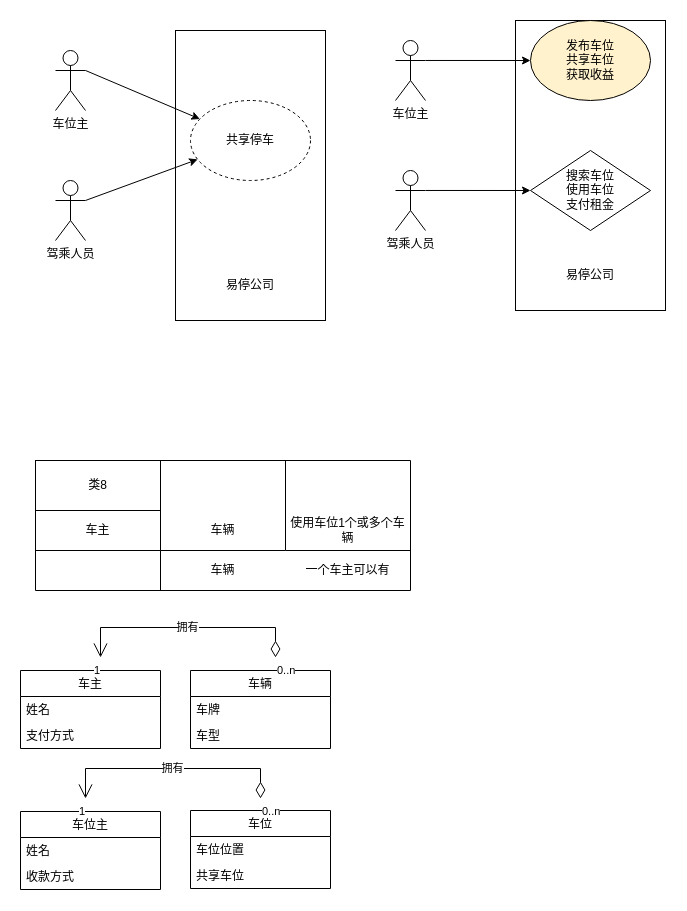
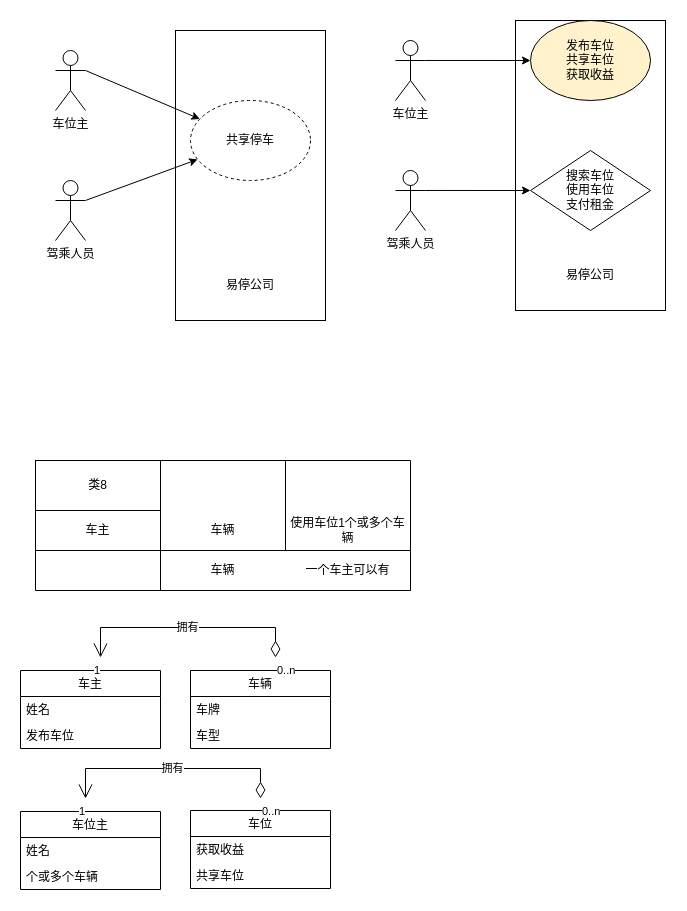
- <mxCell id="33" value="支付方式" style="text;strokeColor=none;fillColor=none;align=left;verticalAlign=top;spacingLeft=4;spacingRight=4;overflow=hidden;rotatable=0;points=[[0,0.5],[1,0.5]];portConstraint=eastwest;" vertex="1" parent="31"><mxGeometry y="52" width="140" height="26" as="geometry" /></mxCell>
+ <mxCell id="33" value="发布车位" style="text;strokeColor=none;fillColor=none;align=left;verticalAlign=top;spacingLeft=4;spacingRight=4;overflow=hidden;rotatable=0;points=[[0,0.5],[1,0.5]];portConstraint=eastwest;" vertex="1" parent="31"><mxGeometry y="52" width="140" height="26" as="geometry" /></mxCell>
- <mxCell id="38" value="车位位置" style="text;strokeColor=none;fillColor=none;align=left;verticalAlign=top;spacingLeft=4;spacingRight=4;overflow=hidden;rotatable=0;points=[[0,0.5],[1,0.5]];portConstraint=eastwest;" vertex="1" parent="37"><mxGeometry y="26" width="140" height="26" as="geometry" /></mxCell>
+ <mxCell id="38" value="获取收益" style="text;strokeColor=none;fillColor=none;align=left;verticalAlign=top;spacingLeft=4;spacingRight=4;overflow=hidden;rotatable=0;points=[[0,0.5],[1,0.5]];portConstraint=eastwest;" vertex="1" parent="37"><mxGeometry y="26" width="140" height="26" as="geometry" /></mxCell>
- <mxCell id="36" value="收款方式" style="text;strokeColor=none;fillColor=none;align=left;verticalAlign=top;spacingLeft=4;spacingRight=4;overflow=hidden;rotatable=0;points=[[0,0.5],[1,0.5]];portConstraint=eastwest;" vertex="1" parent="34"><mxGeometry y="52" width="140" height="26" as="geometry" /></mxCell>
+ <mxCell id="36" value="个或多个车辆" style="text;strokeColor=none;fillColor=none;align=left;verticalAlign=top;spacingLeft=4;spacingRight=4;overflow=hidden;rotatable=0;points=[[0,0.5],[1,0.5]];portConstraint=eastwest;" vertex="1" parent="34"><mxGeometry y="52" width="140" height="26" as="geometry" /></mxCell>
